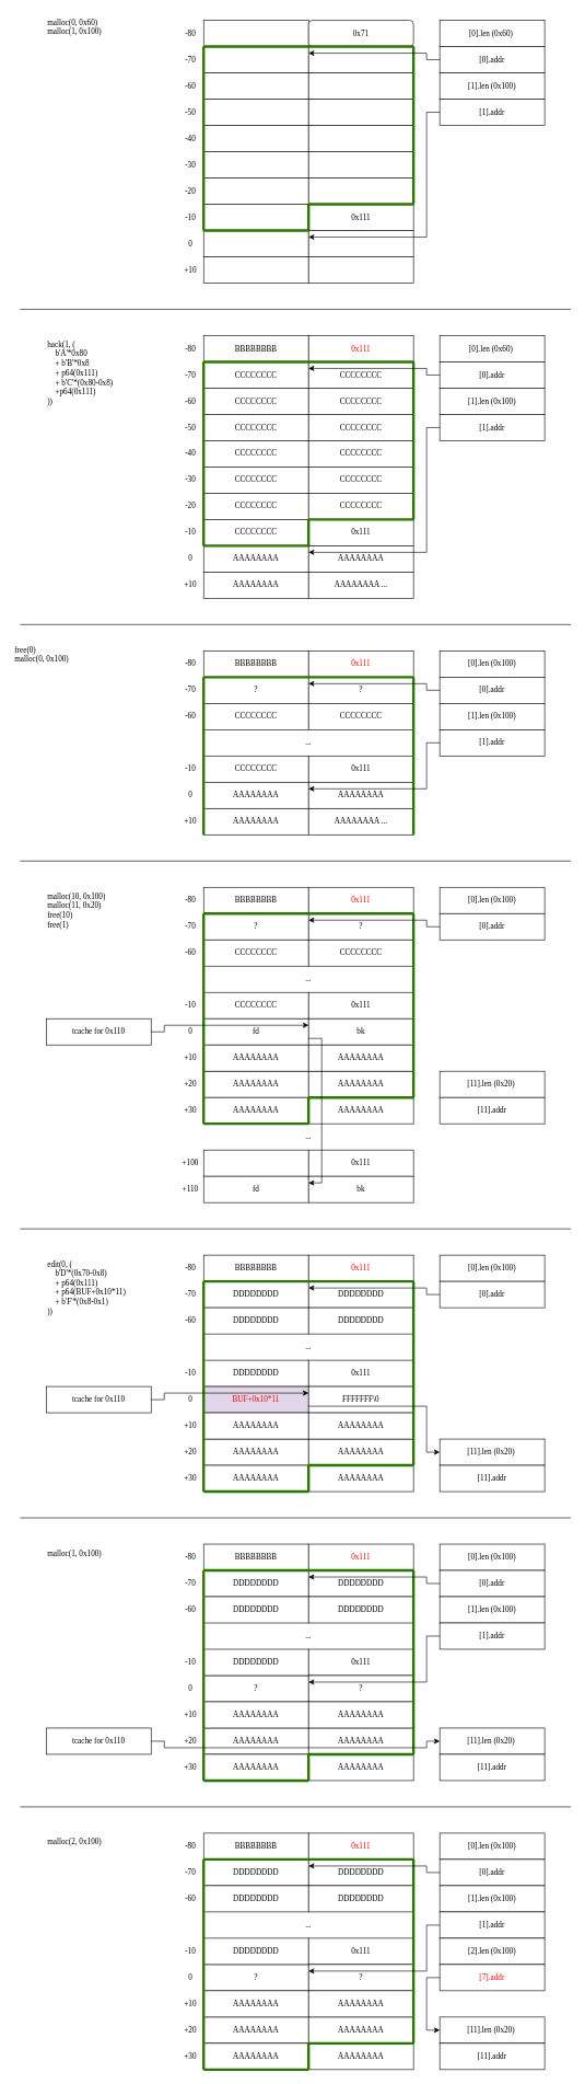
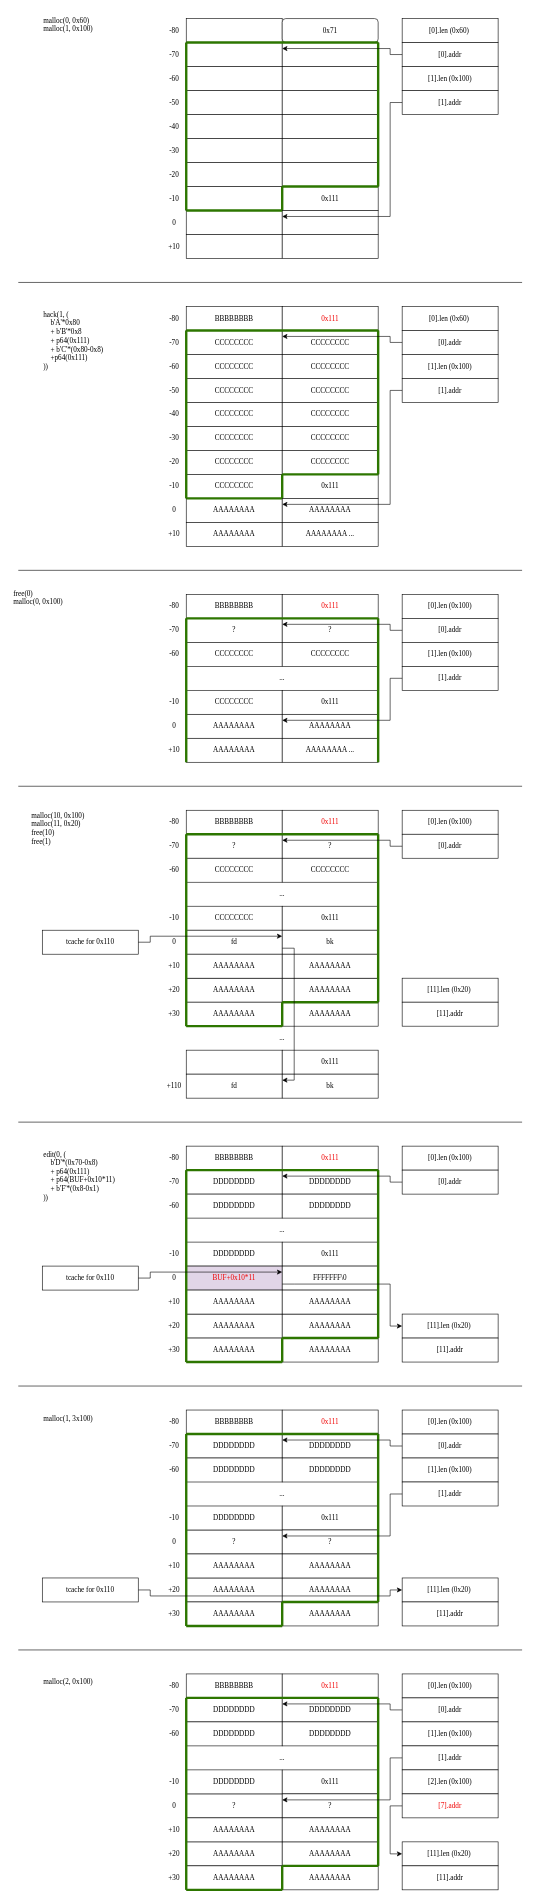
- <mxCell id="143" value="malloc(10, 0x100)&lt;br&gt;malloc(11, 0x20)&lt;br&gt;free(10)&lt;br&gt;free(1)" style="text;html=1;strokeColor=none;fillColor=none;align=left;verticalAlign=top;whiteSpace=wrap;rounded=0;fontFamily=JetBrainsMono Nerd Font;" parent="1" vertex="1"><mxGeometry x="70" y="1350" width="160" height="80" as="geometry" /></mxCell>
+ <mxCell id="143" value="malloc(10, 0x100)&lt;br&gt;malloc(11, 0x20)&lt;br&gt;free(10)&lt;br&gt;free(1)" style="text;html=1;strokeColor=none;fillColor=none;align=left;verticalAlign=top;whiteSpace=wrap;rounded=0;fontFamily=JetBrainsMono Nerd Font;" parent="1" vertex="1"><mxGeometry x="50" y="1345" width="160" height="80" as="geometry" /></mxCell>
- <mxCell id="156" value="+100" style="text;html=1;strokeColor=none;fillColor=none;align=center;verticalAlign=middle;whiteSpace=wrap;rounded=0;fontFamily=JetBrainsMono Nerd Font;" parent="1" vertex="1"><mxGeometry x="270" y="1750" width="40" height="40" as="geometry" /></mxCell>
- <mxCell id="241" value="malloc(1, 0x100)" style="text;html=1;strokeColor=none;fillColor=none;align=left;verticalAlign=top;whiteSpace=wrap;rounded=0;fontFamily=JetBrainsMono Nerd Font;" parent="1" vertex="1"><mxGeometry x="70" y="2350" width="160" height="40" as="geometry" /></mxCell>
+ <mxCell id="241" value="malloc(1, 3x100)" style="text;html=1;strokeColor=none;fillColor=none;align=left;verticalAlign=top;whiteSpace=wrap;rounded=0;fontFamily=JetBrainsMono Nerd Font;" parent="1" vertex="1"><mxGeometry x="70" y="2350" width="160" height="40" as="geometry" /></mxCell>
